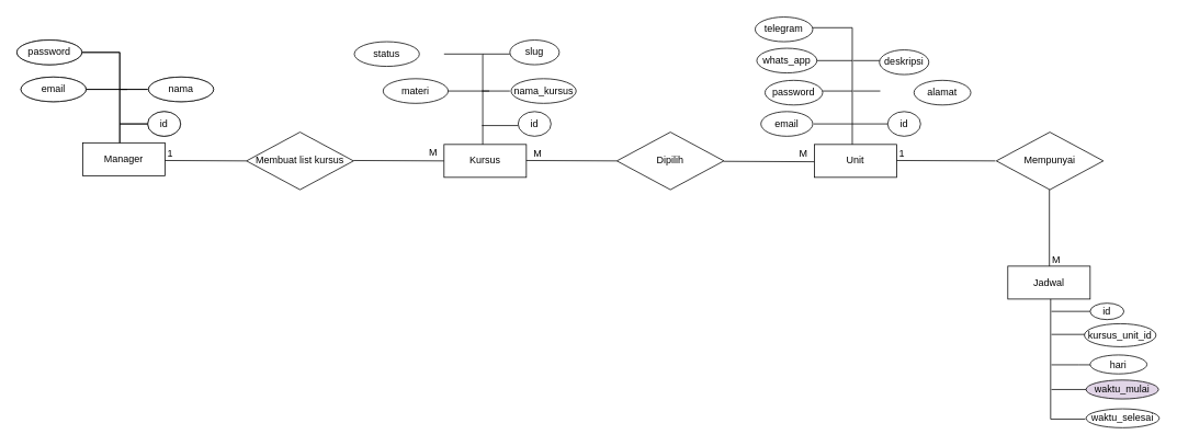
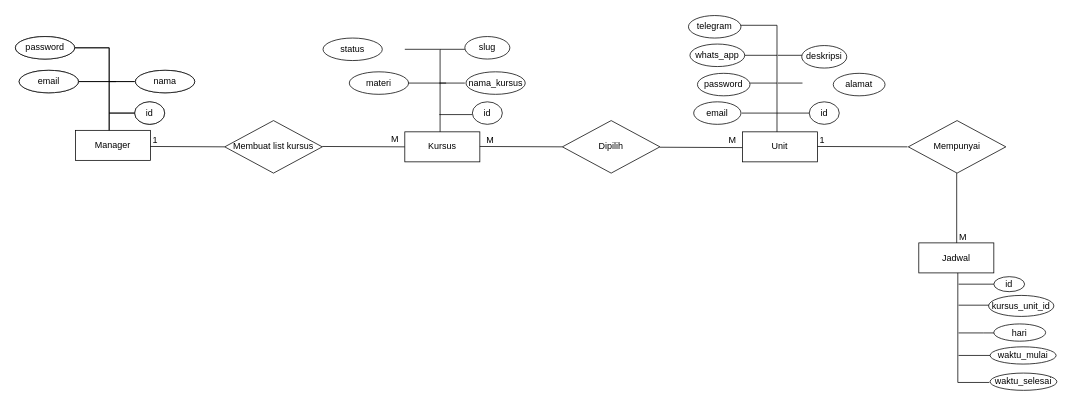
- <mxCell id="74" value="waktu_mulai" style="ellipse;whiteSpace=wrap;html=1;align=center;strokeWidth=1;fillColor=#e1d5e7;" vertex="1" parent="1"><mxGeometry x="1319" y="461.5" width="88" height="23" as="geometry" /></mxCell>
+ <mxCell id="74" value="waktu_mulai" style="ellipse;whiteSpace=wrap;html=1;align=center;strokeWidth=1;" vertex="1" parent="1"><mxGeometry x="1319" y="461.5" width="88" height="23" as="geometry" /></mxCell>
